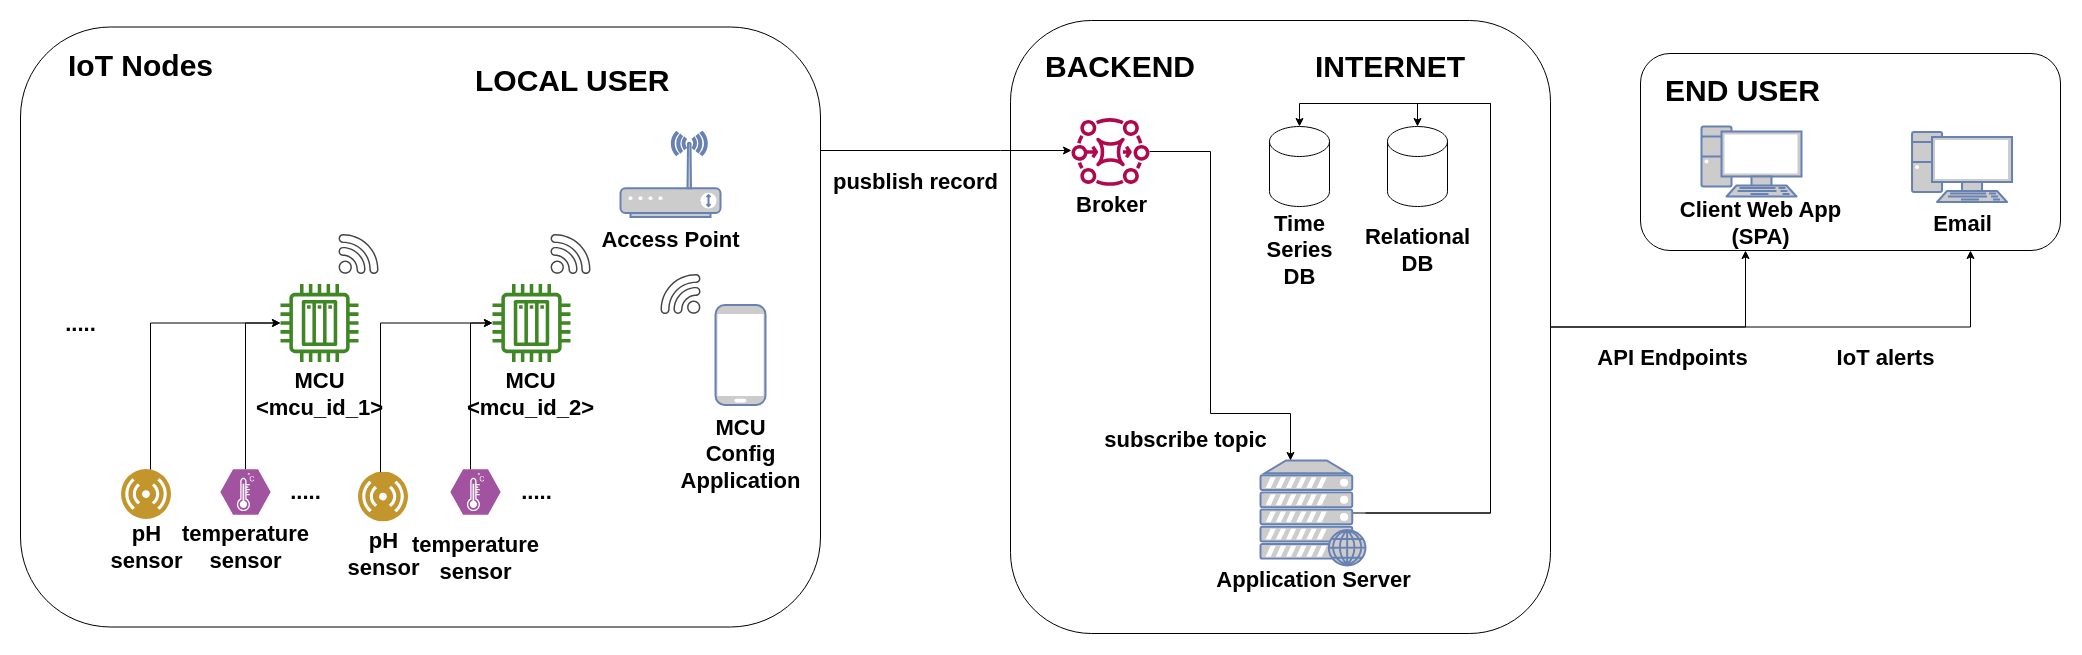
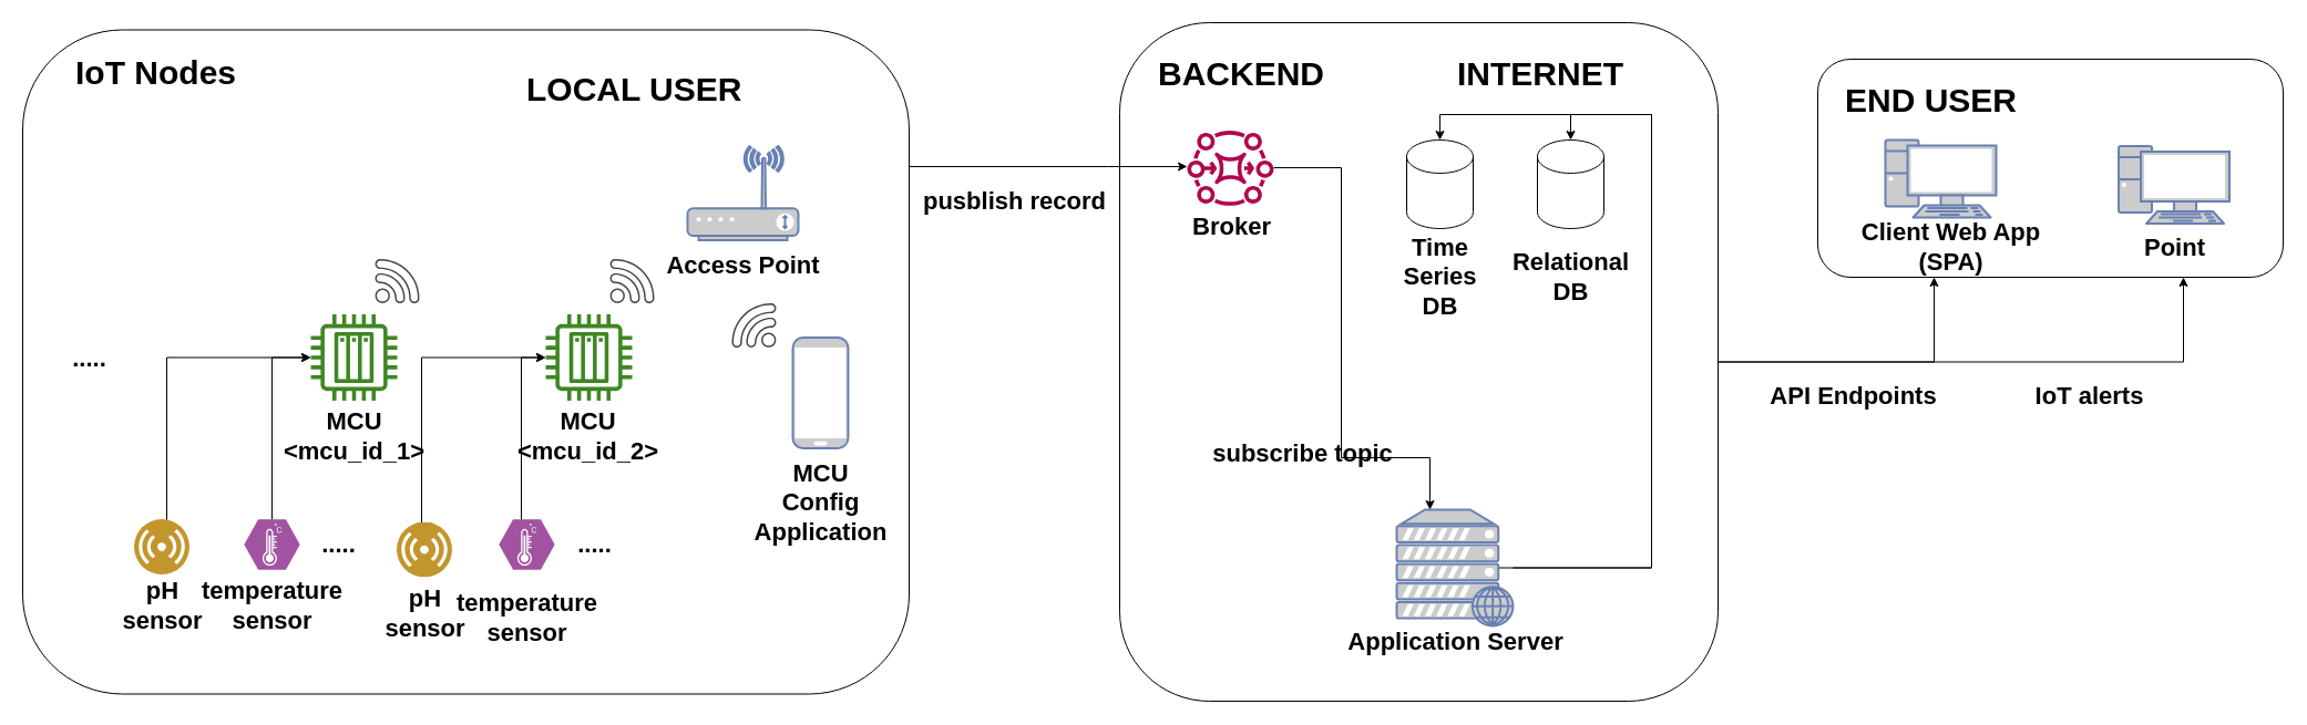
- <mxCell id="51" value="Email" style="text;html=1;align=center;verticalAlign=middle;resizable=0;points=[];autosize=1;strokeColor=none;fillColor=none;fontStyle=1;fontSize=22;" parent="1" vertex="1"><mxGeometry x="1921.54" y="204" width="80" height="40" as="geometry" /></mxCell>
+ <mxCell id="51" value="Point" style="text;html=1;align=center;verticalAlign=middle;resizable=0;points=[];autosize=1;strokeColor=none;fillColor=none;fontStyle=1;fontSize=22;" parent="1" vertex="1"><mxGeometry x="1921.54" y="204" width="80" height="40" as="geometry" /></mxCell>
- <mxCell id="23" value="subscribe topic" style="text;html=1;align=center;verticalAlign=middle;resizable=0;points=[];autosize=1;strokeColor=none;fillColor=none;fontStyle=1;fontSize=22;" parent="1" vertex="1"><mxGeometry x="1090" y="420" width="190" height="40" as="geometry" /></mxCell>
+ <mxCell id="23" value="subscribe topic" style="text;html=1;align=center;verticalAlign=middle;resizable=0;points=[];autosize=1;strokeColor=none;fillColor=none;fontStyle=1;fontSize=22;" parent="1" vertex="1"><mxGeometry x="1080" y="390" width="190" height="40" as="geometry" /></mxCell>
